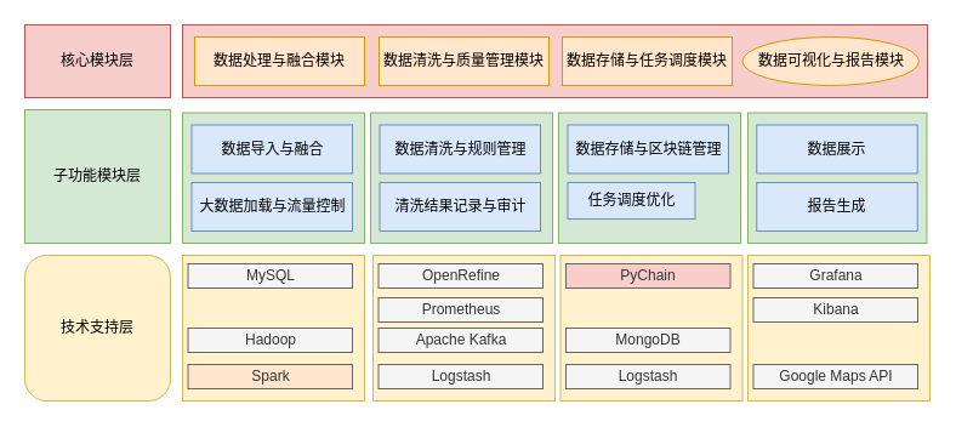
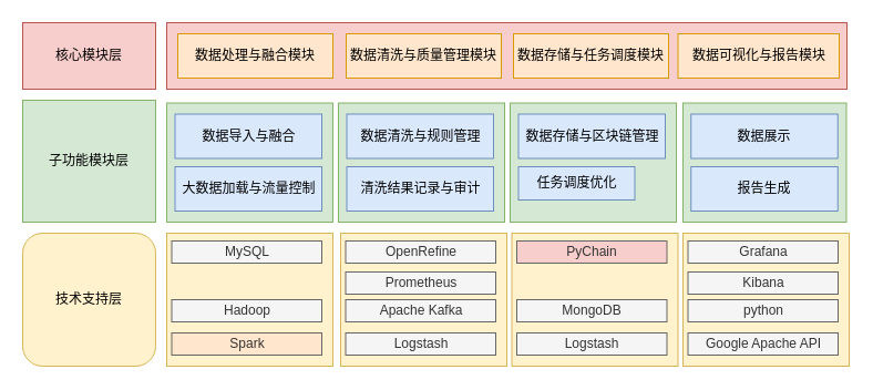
- <mxCell id="10" value="数据可视化与报告模块" style="ellipse;whiteSpace=wrap;html=1;fillColor=#ffe6cc;strokeColor=#d79b00;" vertex="1" parent="1"><mxGeometry x="611.5" y="30" width="145.5" height="40" as="geometry" /></mxCell>
+ <mxCell id="10" value="数据可视化与报告模块" style="rounded=0;whiteSpace=wrap;html=1;fillColor=#ffe6cc;strokeColor=#d79b00;" vertex="1" parent="1"><mxGeometry x="611.5" y="30" width="145.5" height="40" as="geometry" /></mxCell>
+ <mxCell id="38" value="python" style="rounded=0;whiteSpace=wrap;html=1;fillColor=#f5f5f5;fontColor=#333333;strokeColor=#666666;" vertex="1" parent="1"><mxGeometry x="620.5" y="270" width="135.5" height="20" as="geometry" /></mxCell>
- <mxCell id="39" value="Google Maps API" style="rounded=0;whiteSpace=wrap;html=1;fillColor=#f5f5f5;fontColor=#333333;strokeColor=#666666;" vertex="1" parent="1"><mxGeometry x="620.5" y="300" width="135.5" height="20" as="geometry" /></mxCell>
+ <mxCell id="39" value="Google Apache API" style="rounded=0;whiteSpace=wrap;html=1;fillColor=#f5f5f5;fontColor=#333333;strokeColor=#666666;" vertex="1" parent="1"><mxGeometry x="620.5" y="300" width="135.5" height="20" as="geometry" /></mxCell>
